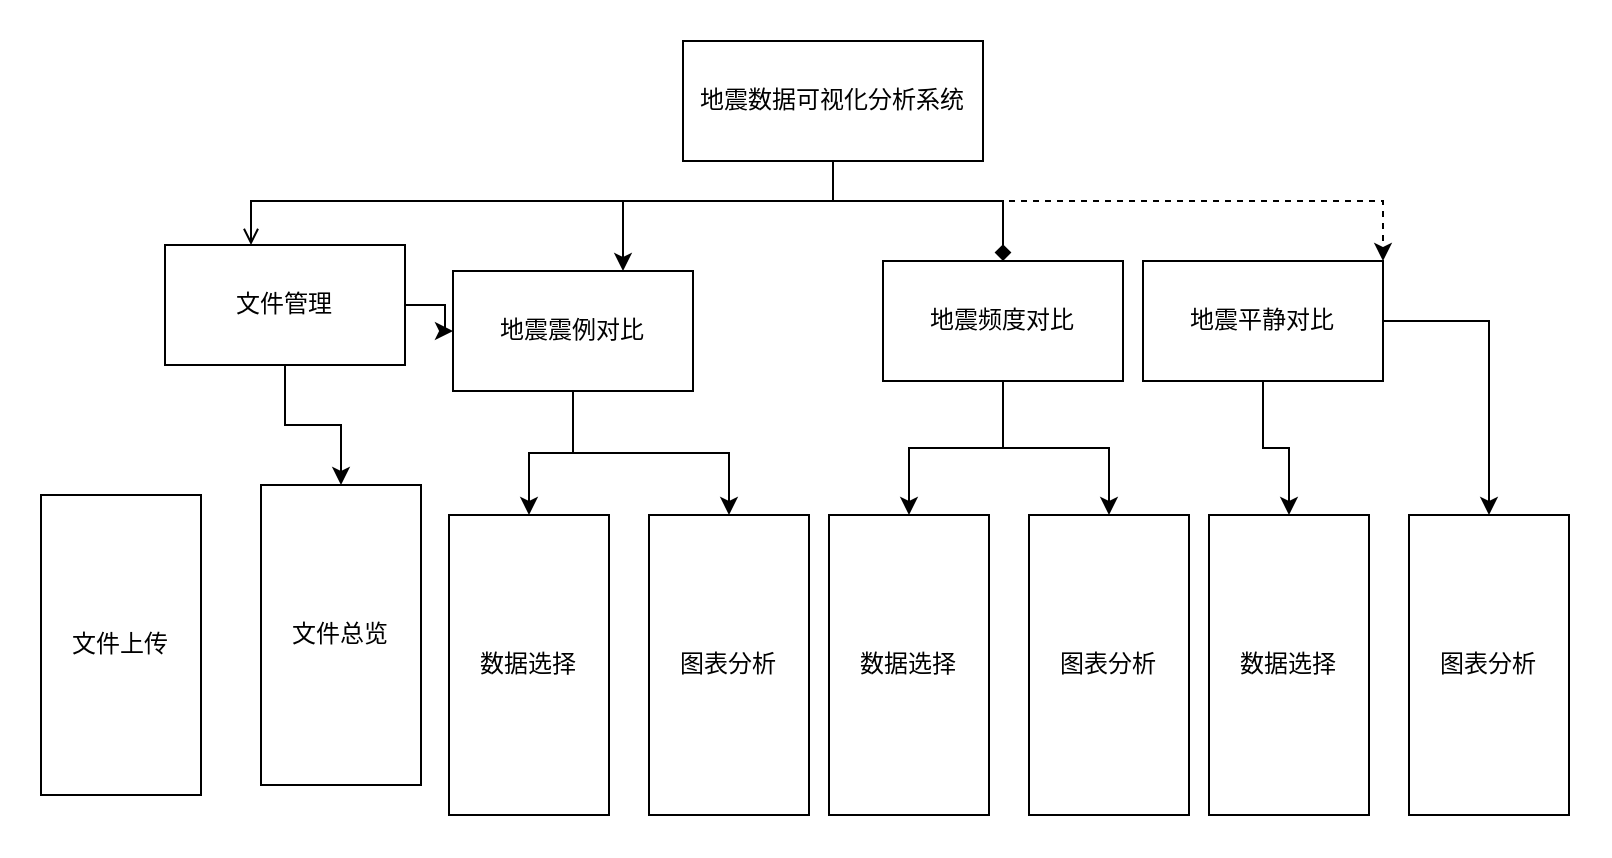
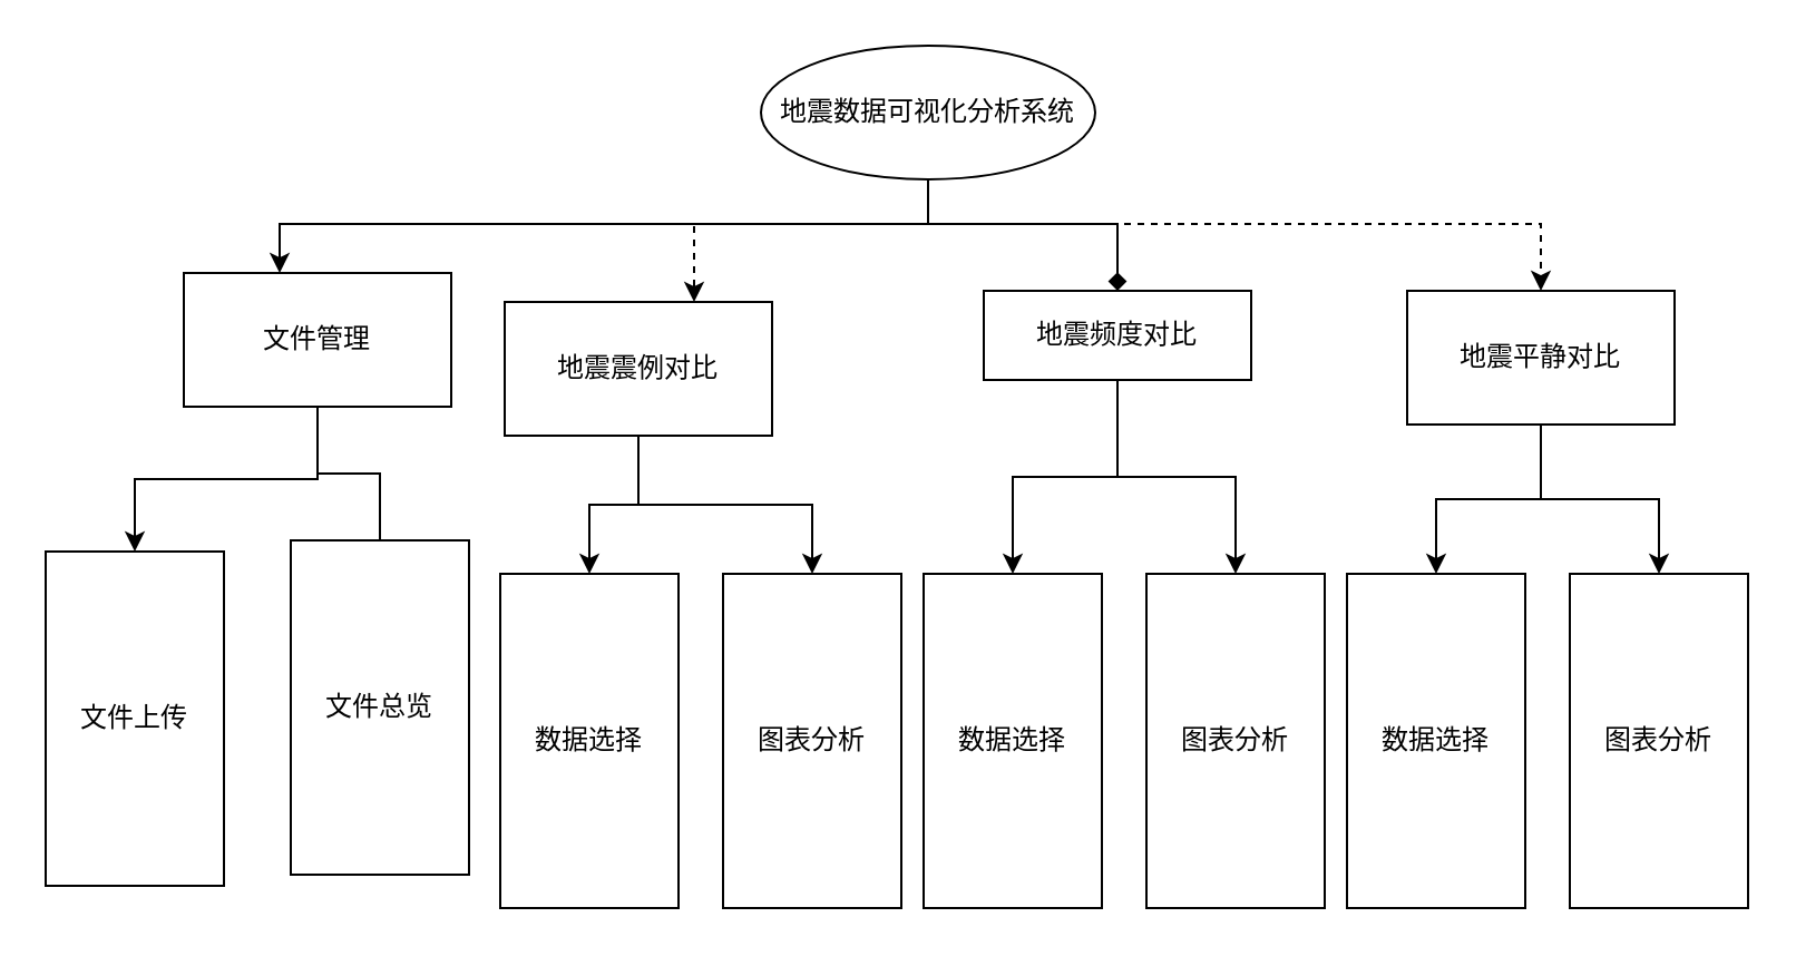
- <mxCell id="6" value="地震数据可视化分析系统" style="rounded=0;whiteSpace=wrap;html=1;" parent="1" vertex="1"><mxGeometry x="341" y="20" width="150" height="60" as="geometry" /></mxCell>
+ <mxCell id="6" value="地震数据可视化分析系统" style="ellipse;whiteSpace=wrap;html=1;" parent="1" vertex="1"><mxGeometry x="341" y="20" width="150" height="60" as="geometry" /></mxCell>
- <mxCell id="2" style="edgeStyle=orthogonalEdgeStyle;rounded=0;orthogonalLoop=1;jettySize=auto;html=1;" parent="1" source="6" target="12" edge="1"><mxGeometry relative="1" as="geometry"><Array as="points"><mxPoint x="416" y="100" /><mxPoint x="311" y="100" /></Array></mxGeometry></mxCell>
+ <mxCell id="2" style="edgeStyle=orthogonalEdgeStyle;rounded=0;orthogonalLoop=1;jettySize=auto;html=1;dashed=1;" parent="1" source="6" target="12" edge="1"><mxGeometry relative="1" as="geometry"><Array as="points"><mxPoint x="416" y="100" /><mxPoint x="311" y="100" /></Array></mxGeometry></mxCell>
- <mxCell id="5" style="edgeStyle=orthogonalEdgeStyle;rounded=0;orthogonalLoop=1;jettySize=auto;html=1;endArrow=open;" parent="1" source="6" target="9" edge="1"><mxGeometry relative="1" as="geometry"><Array as="points"><mxPoint x="416" y="100" /><mxPoint x="125" y="100" /></Array></mxGeometry></mxCell>
+ <mxCell id="5" style="edgeStyle=orthogonalEdgeStyle;rounded=0;orthogonalLoop=1;jettySize=auto;html=1;" parent="1" source="6" target="9" edge="1"><mxGeometry relative="1" as="geometry"><Array as="points"><mxPoint x="416" y="100" /><mxPoint x="125" y="100" /></Array></mxGeometry></mxCell>
- <mxCell id="7" style="edgeStyle=orthogonalEdgeStyle;rounded=0;orthogonalLoop=1;jettySize=auto;html=1;" edge="1" parent="1" source="9" target="12"><mxGeometry relative="1" as="geometry" /></mxCell>
+ <mxCell id="7" style="edgeStyle=orthogonalEdgeStyle;rounded=0;orthogonalLoop=1;jettySize=auto;html=1;entryX=0.5;entryY=0;entryDx=0;entryDy=0;" edge="1" parent="1" source="9" target="25"><mxGeometry relative="1" as="geometry" /></mxCell>
- <mxCell id="15" value="地震频度对比" style="rounded=0;whiteSpace=wrap;html=1;" parent="1" vertex="1"><mxGeometry x="441" y="130" width="120" height="60" as="geometry" /></mxCell>
+ <mxCell id="15" value="地震频度对比" style="rounded=0;whiteSpace=wrap;html=1;" parent="1" vertex="1"><mxGeometry x="441" y="130" width="120" height="40" as="geometry" /></mxCell>
- <mxCell id="18" value="地震平静对比" style="rounded=0;whiteSpace=wrap;html=1;" parent="1" vertex="1"><mxGeometry x="571" y="130" width="120" height="60" as="geometry" /></mxCell>
+ <mxCell id="18" value="地震平静对比" style="rounded=0;whiteSpace=wrap;html=1;" parent="1" vertex="1"><mxGeometry x="631" y="130" width="120" height="60" as="geometry" /></mxCell>
- <mxCell id="8" style="edgeStyle=orthogonalEdgeStyle;rounded=0;orthogonalLoop=1;jettySize=auto;html=1;" edge="1" parent="1" source="9" target="26"><mxGeometry relative="1" as="geometry" /></mxCell>
+ <mxCell id="8" style="edgeStyle=orthogonalEdgeStyle;rounded=0;orthogonalLoop=1;jettySize=auto;html=1;endArrow=none;" edge="1" parent="1" source="9" target="26"><mxGeometry relative="1" as="geometry" /></mxCell>
